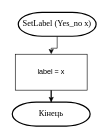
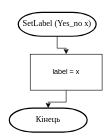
- <mxCell id="6" value="label = x" style="rounded=0;whiteSpace=wrap;html=1;" vertex="1" parent="1"><mxGeometry x="25" y="90" width="120" height="60" as="geometry" /></mxCell>
+ <mxCell id="6" value="label = x" style="rounded=0;whiteSpace=wrap;html=1;" vertex="1" parent="1"><mxGeometry x="50" y="90" width="120" height="60" as="geometry" /></mxCell>
- <mxCell id="4" value="&lt;font face=&quot;Times New Roman&quot;&gt;&lt;span style=&quot;font-size: 14px&quot;&gt;Кінець&lt;/span&gt;&lt;/font&gt;" style="strokeWidth=2;html=1;shape=mxgraph.flowchart.terminator;whiteSpace=wrap;" vertex="1" parent="1"><mxGeometry x="20" y="170" width="130" height="40" as="geometry" /></mxCell>
+ <mxCell id="4" value="&lt;font face=&quot;Times New Roman&quot;&gt;&lt;span style=&quot;font-size: 14px&quot;&gt;Кінець&lt;/span&gt;&lt;/font&gt;" style="strokeWidth=2;html=1;shape=mxgraph.flowchart.terminator;whiteSpace=wrap;" vertex="1" parent="1"><mxGeometry x="15" y="180" width="130" height="40" as="geometry" /></mxCell>
